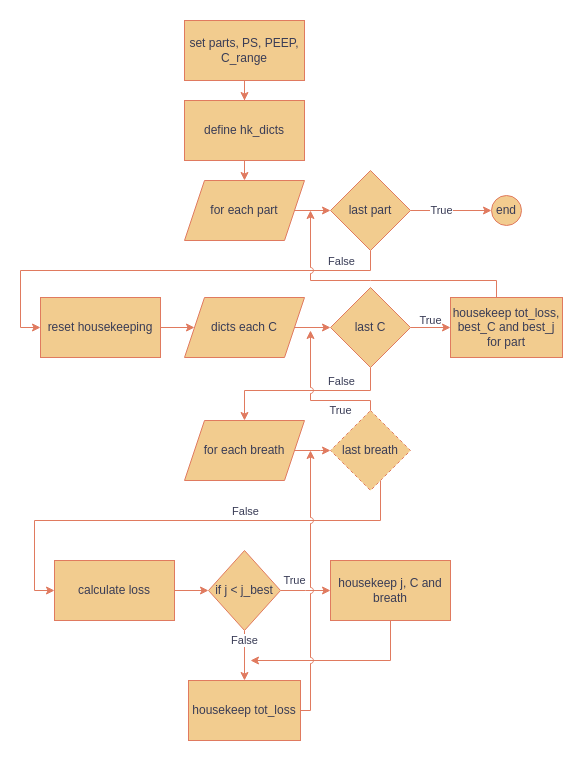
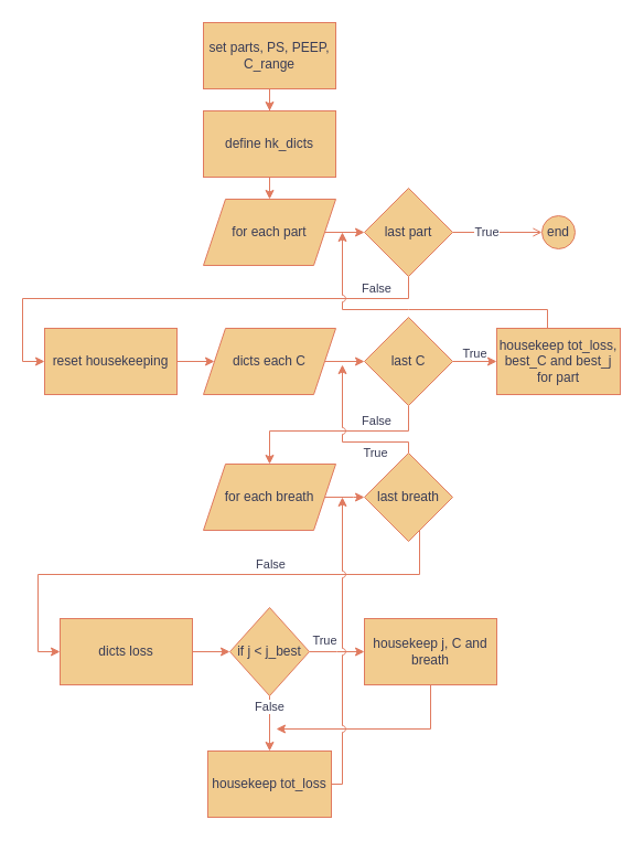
- <mxCell id="6" value="True" style="edgeStyle=orthogonalEdgeStyle;rounded=0;orthogonalLoop=1;jettySize=auto;html=1;strokeColor=#E07A5F;fontColor=#393C56;fillColor=#F2CC8F;" edge="1" parent="1" source="9" target="32"><mxGeometry x="-0.259" relative="1" as="geometry"><mxPoint x="1" as="offset" /></mxGeometry></mxCell>
+ <mxCell id="6" value="True" style="edgeStyle=orthogonalEdgeStyle;rounded=0;orthogonalLoop=1;jettySize=auto;html=1;strokeColor=#E07A5F;fontColor=#393C56;fillColor=#F2CC8F;endArrow=open;" edge="1" parent="1" source="9" target="32"><mxGeometry x="-0.259" relative="1" as="geometry"><mxPoint x="1" as="offset" /></mxGeometry></mxCell>
- <mxCell id="20" value="last breath" style="rhombus;whiteSpace=wrap;html=1;strokeColor=#E07A5F;fontColor=#393C56;fillColor=#F2CC8F;dashed=1;" vertex="1" parent="1"><mxGeometry x="330" y="410" width="80" height="80" as="geometry" /></mxCell>
+ <mxCell id="20" value="last breath" style="rhombus;whiteSpace=wrap;html=1;strokeColor=#E07A5F;fontColor=#393C56;fillColor=#F2CC8F;" vertex="1" parent="1"><mxGeometry x="330" y="410" width="80" height="80" as="geometry" /></mxCell>
- <mxCell id="22" value="calculate loss" style="rounded=0;whiteSpace=wrap;html=1;strokeColor=#E07A5F;fontColor=#393C56;fillColor=#F2CC8F;" vertex="1" parent="1"><mxGeometry x="54" y="560" width="120" height="60" as="geometry" /></mxCell>
+ <mxCell id="22" value="dicts loss" style="rounded=0;whiteSpace=wrap;html=1;strokeColor=#E07A5F;fontColor=#393C56;fillColor=#F2CC8F;" vertex="1" parent="1"><mxGeometry x="54" y="560" width="120" height="60" as="geometry" /></mxCell>
